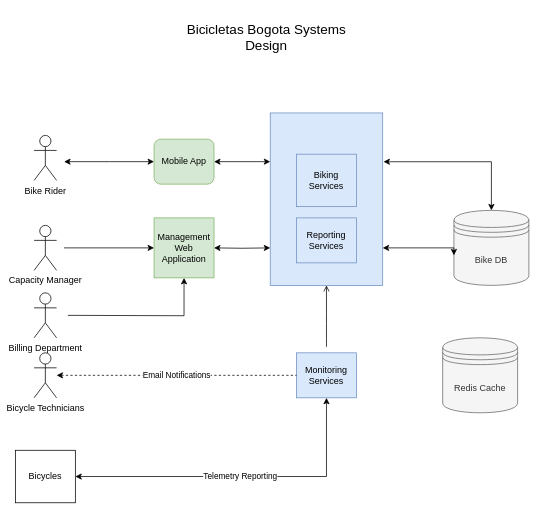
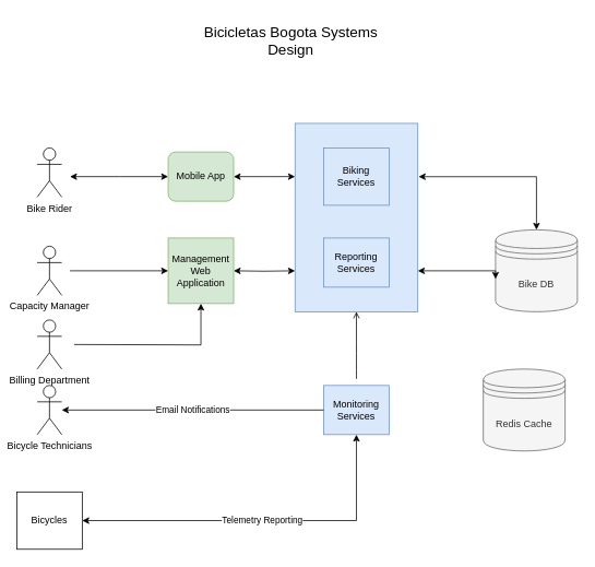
- <mxCell id="12" value="Biking Services" style="rounded=0;whiteSpace=wrap;html=1;fillColor=#dae8fc;strokeColor=#6c8ebf;" parent="1" vertex="1"><mxGeometry x="395" y="205" width="80" height="70" as="geometry" /></mxCell>
+ <mxCell id="12" value="Biking Services" style="rounded=0;whiteSpace=wrap;html=1;fillColor=#dae8fc;strokeColor=#6c8ebf;" parent="1" vertex="1"><mxGeometry x="395" y="180" width="80" height="70" as="geometry" /></mxCell>
- <mxCell id="20" value="Email Notifications" style="endArrow=none;startArrow=classic;html=1;entryX=0;entryY=0.5;entryDx=0;entryDy=0;startFill=1;endFill=0;dashed=1;" parent="1" source="19" target="17" edge="1"><mxGeometry width="50" height="50" relative="1" as="geometry"><mxPoint x="95" y="470" as="sourcePoint" /><mxPoint x="435" y="350" as="targetPoint" /></mxGeometry></mxCell>
+ <mxCell id="20" value="Email Notifications" style="endArrow=none;startArrow=classic;html=1;entryX=0;entryY=0.5;entryDx=0;entryDy=0;startFill=1;endFill=0;" parent="1" source="19" target="17" edge="1"><mxGeometry width="50" height="50" relative="1" as="geometry"><mxPoint x="95" y="470" as="sourcePoint" /><mxPoint x="435" y="350" as="targetPoint" /></mxGeometry></mxCell>
